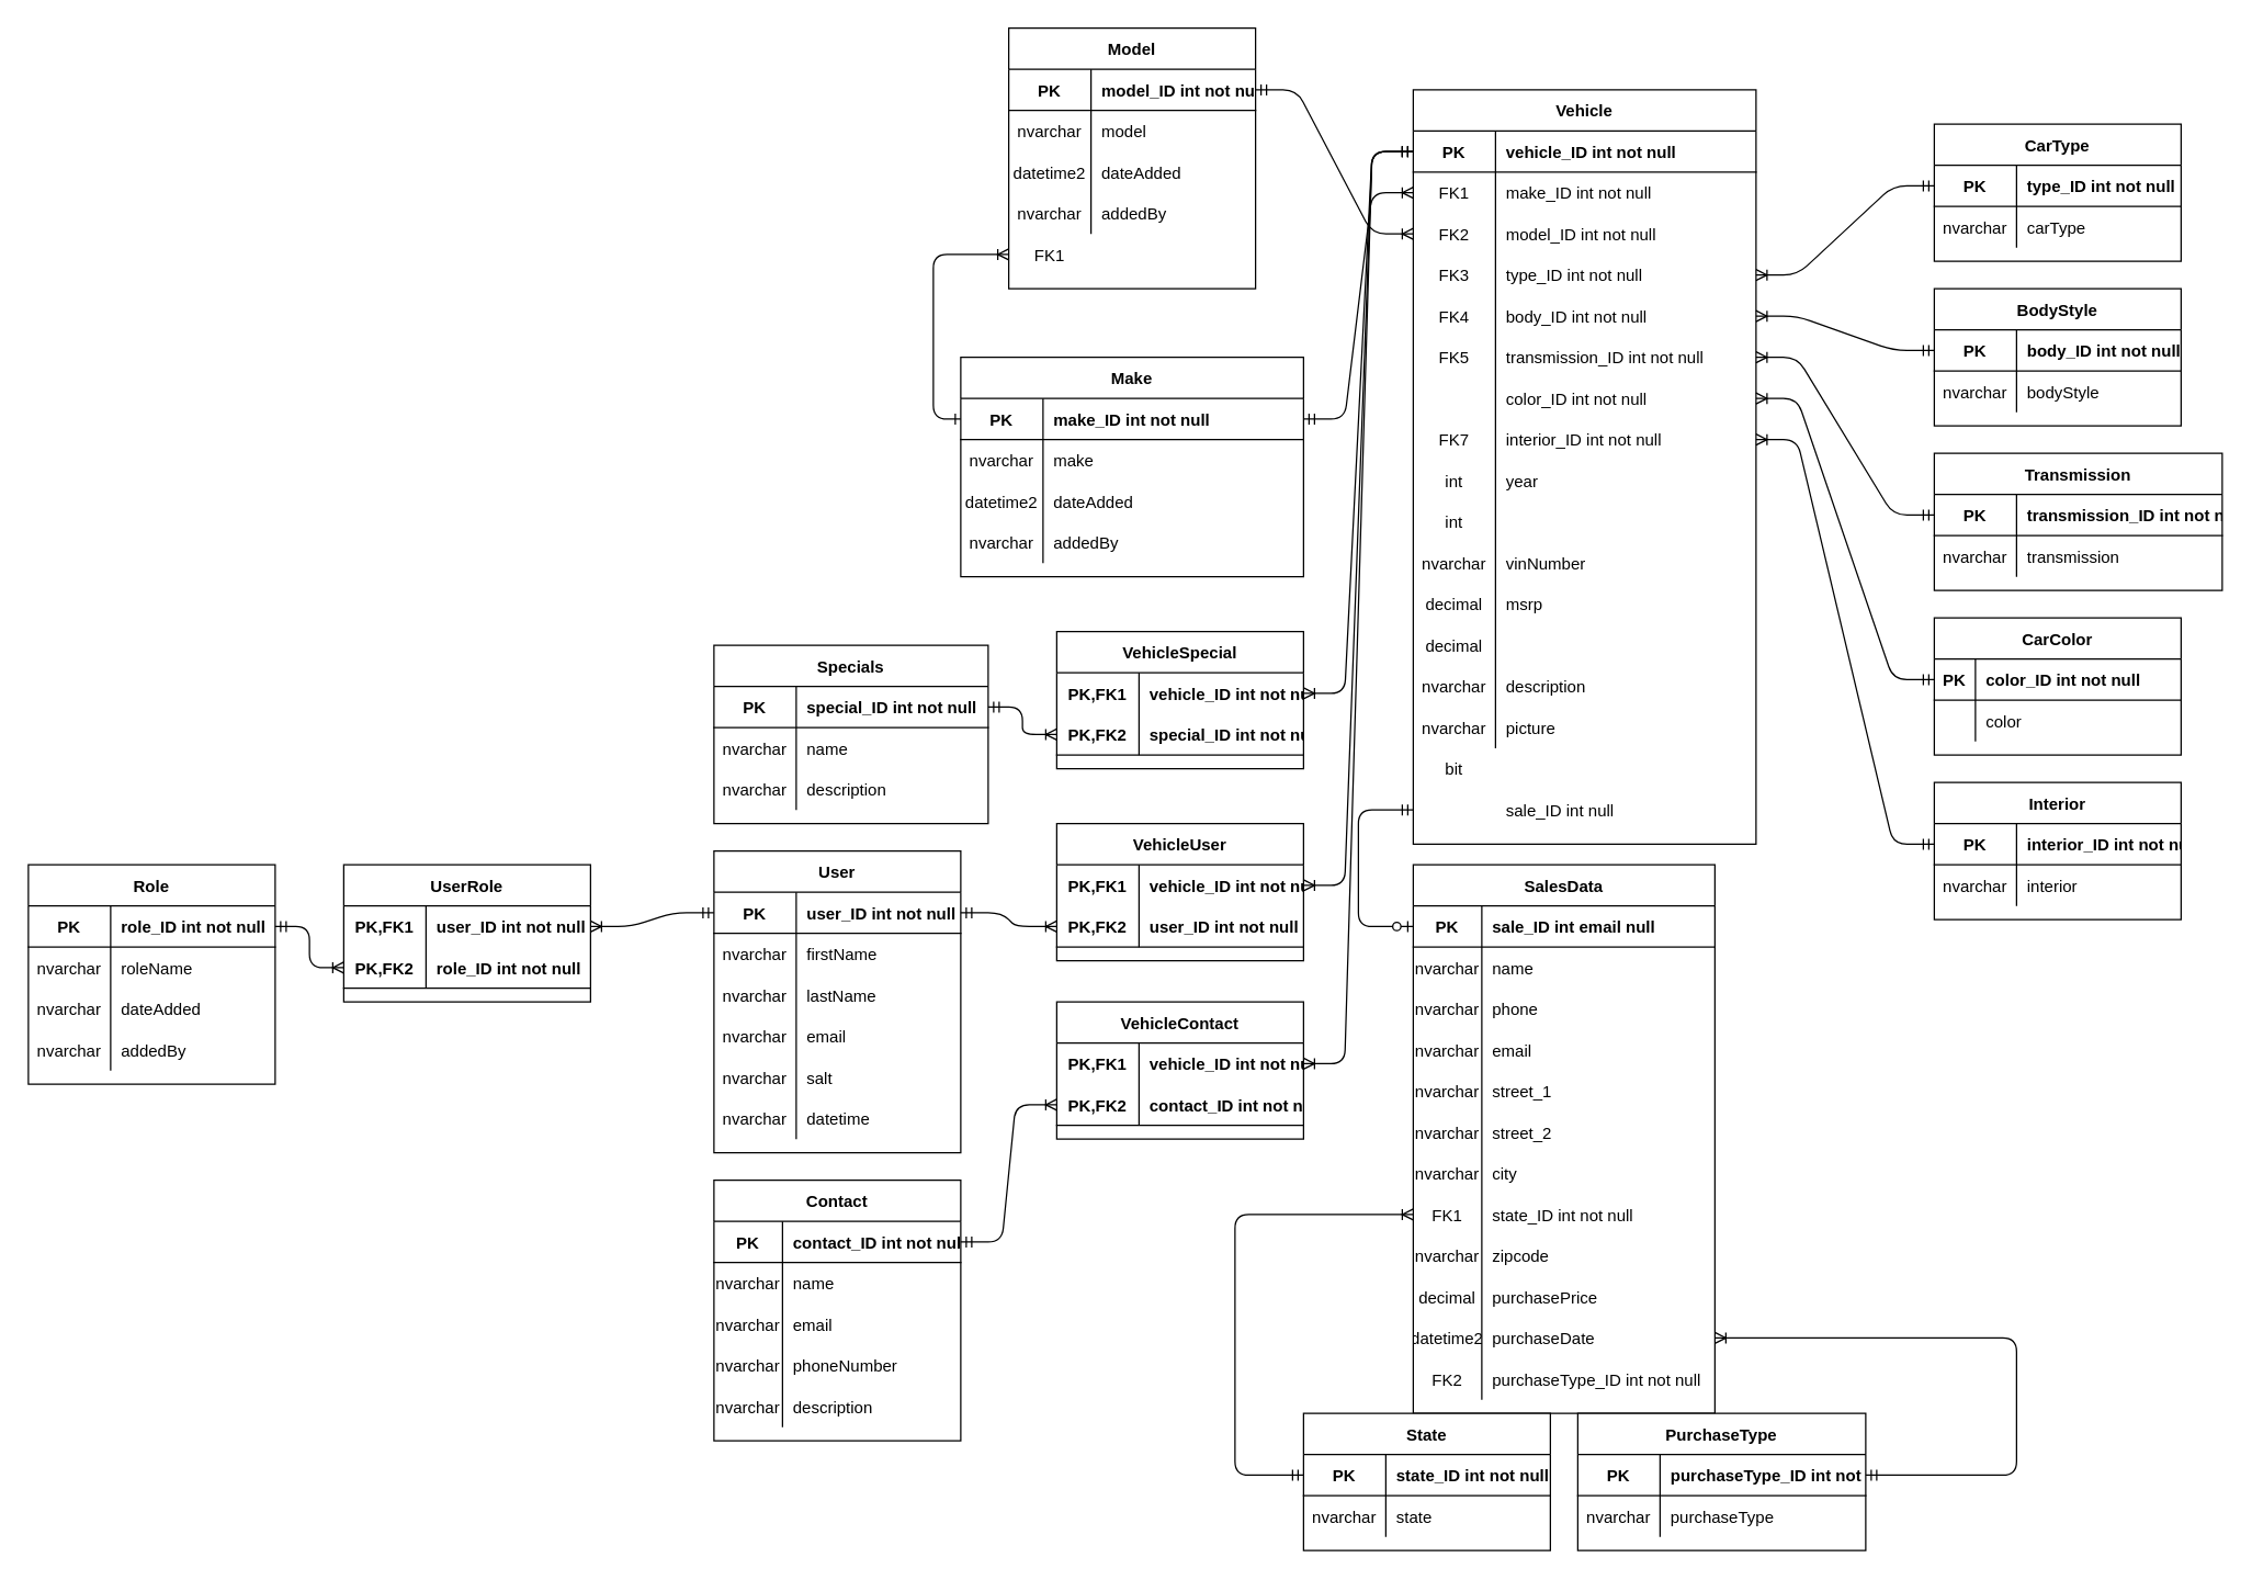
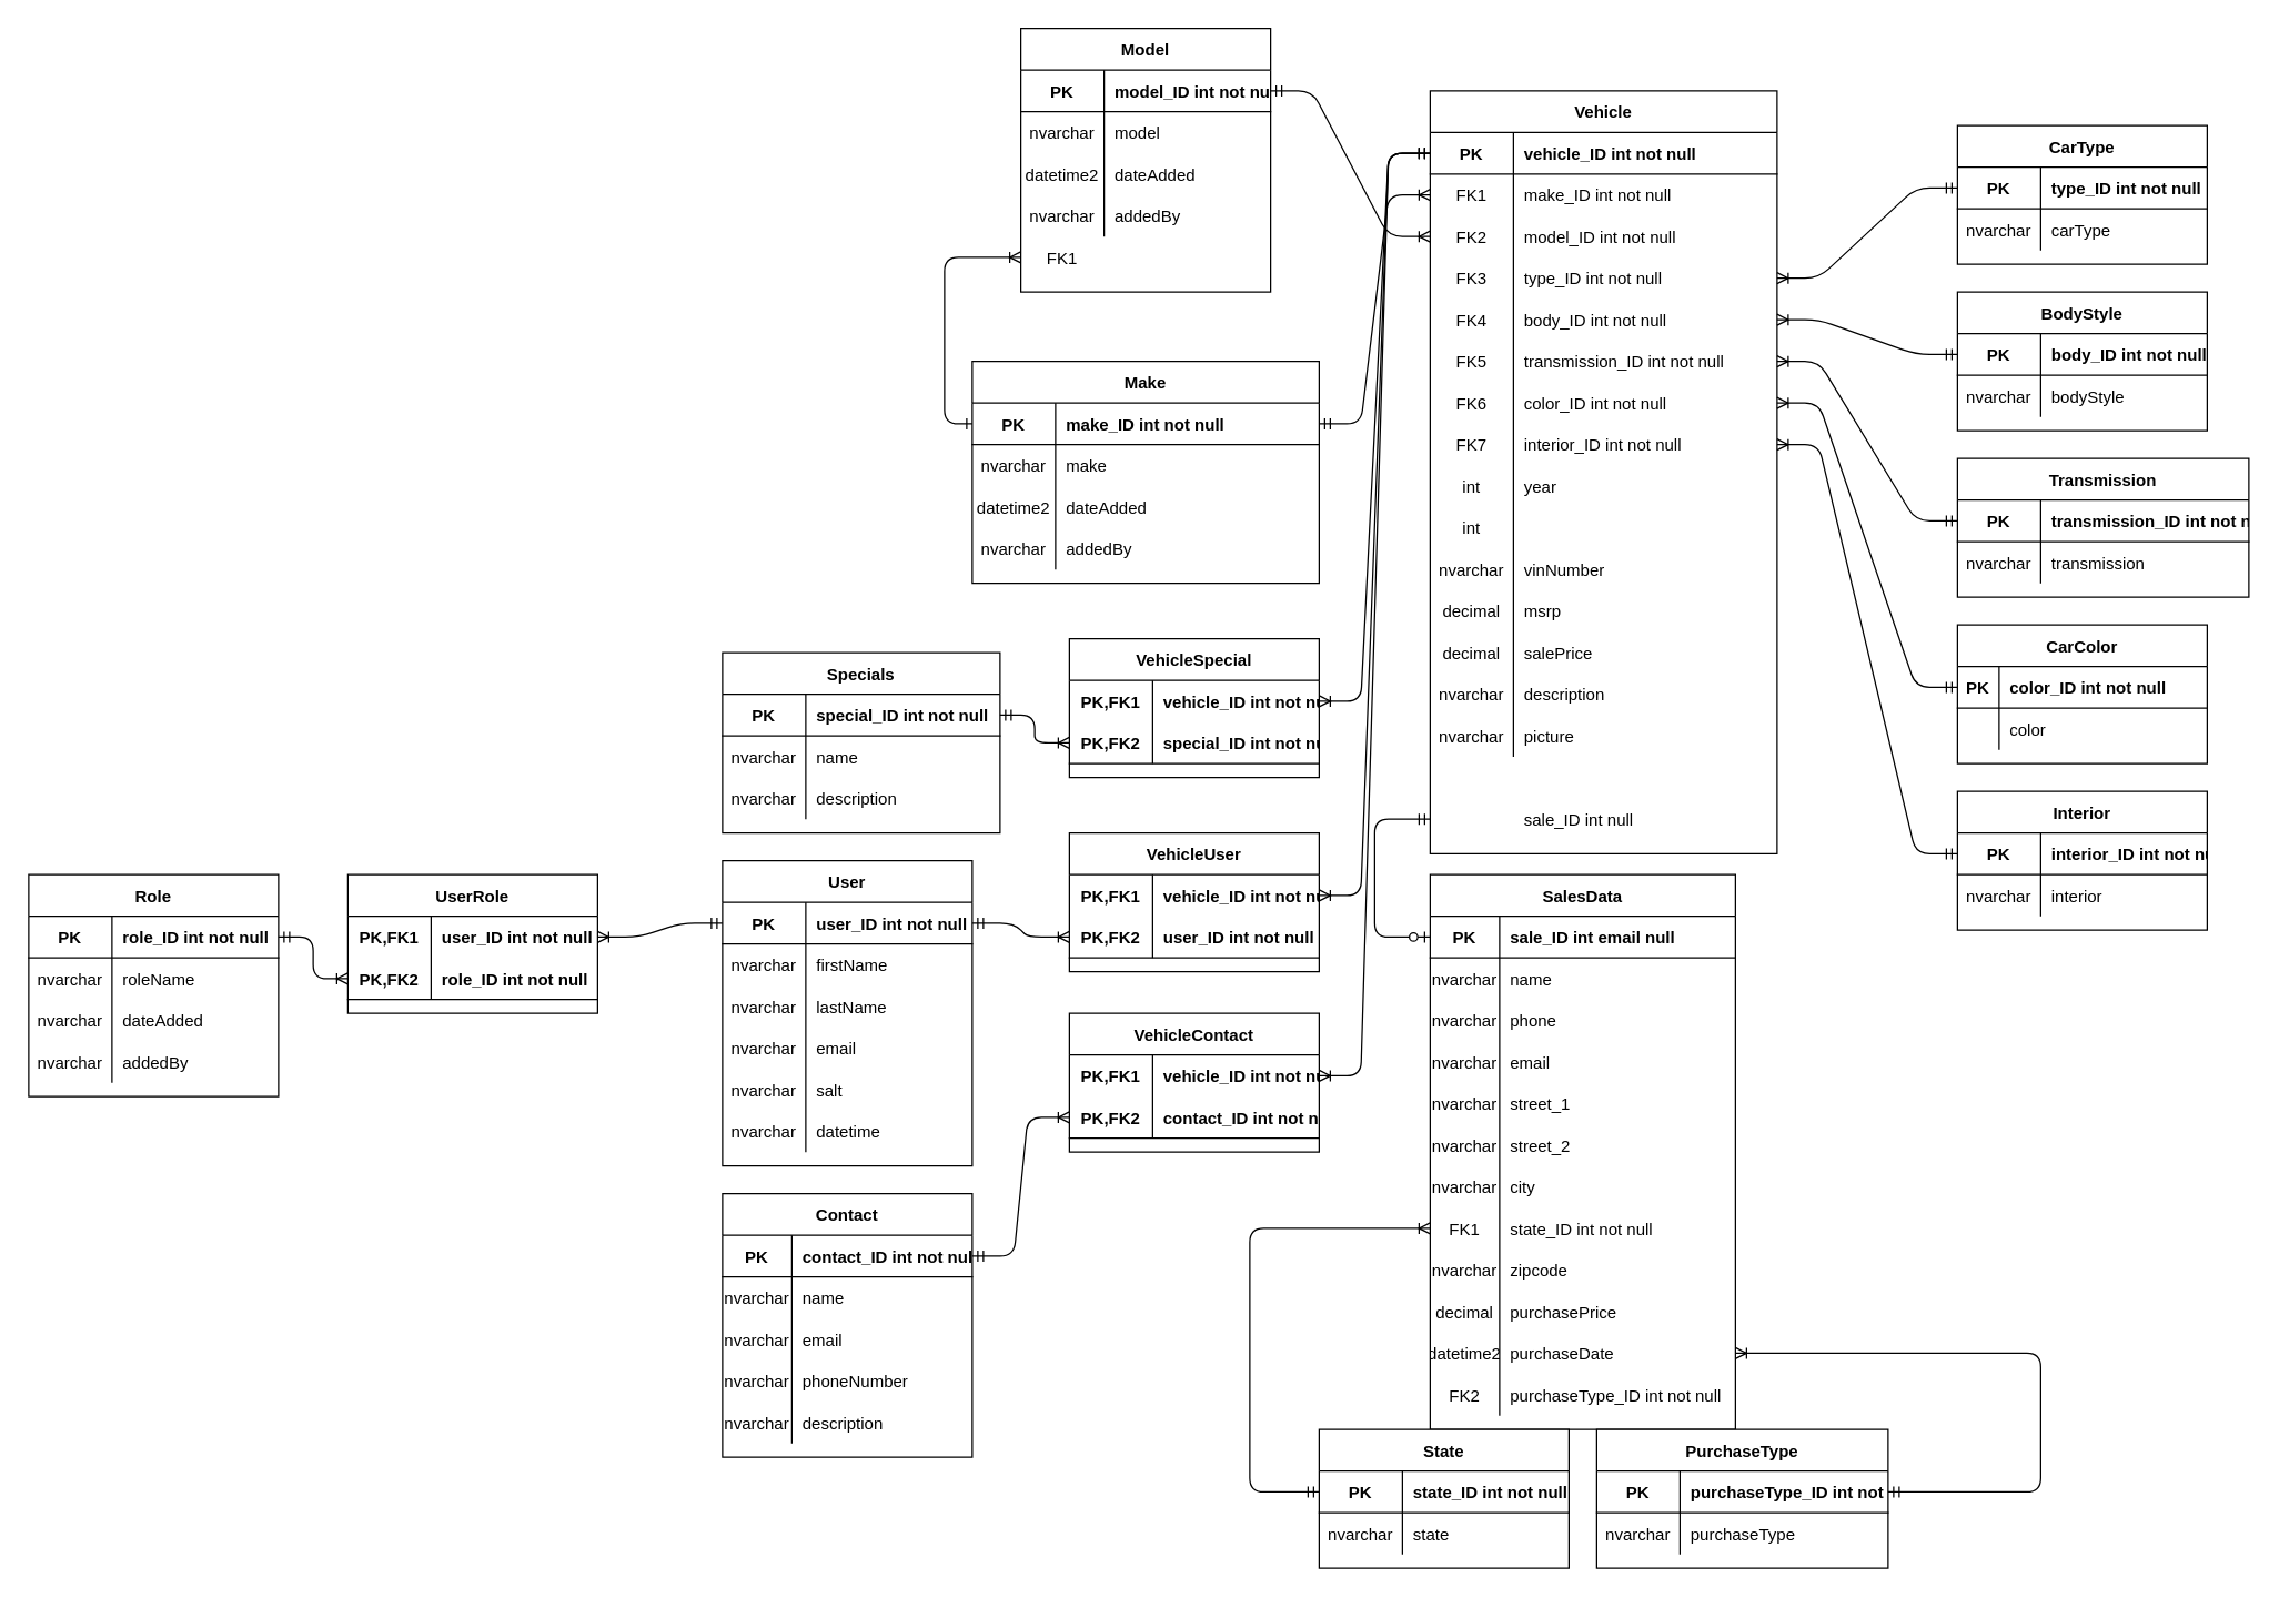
+ <mxCell id="224" value="FK6" style="shape=partialRectangle;overflow=hidden;connectable=0;fillColor=none;top=0;left=0;bottom=0;right=0;" parent="223" vertex="1"><mxGeometry width="60" height="30" as="geometry" /></mxCell>
+ <mxCell id="242" value="salePrice" style="shape=partialRectangle;overflow=hidden;connectable=0;fillColor=none;top=0;left=0;bottom=0;right=0;align=left;spacingLeft=6;" parent="240" vertex="1"><mxGeometry x="60" width="190" height="30" as="geometry" /></mxCell>
- <mxCell id="250" value="bit" style="shape=partialRectangle;overflow=hidden;connectable=0;fillColor=none;top=0;left=0;bottom=0;right=0;" parent="249" vertex="1"><mxGeometry width="60" height="30" as="geometry" /></mxCell>
